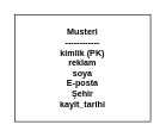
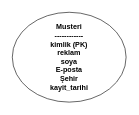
- <mxCell id="2" value="&lt;div style=&quot;&quot;&gt;&lt;b&gt;Musteri&lt;/b&gt;&lt;/div&gt;&lt;div&gt;&lt;b&gt;------------&lt;/b&gt;&lt;/div&gt;&lt;div&gt;&lt;b&gt;kimlik (PK)&lt;/b&gt;&lt;/div&gt;&lt;div&gt;&lt;b&gt;reklam&lt;/b&gt;&lt;/div&gt;&lt;div&gt;&lt;b&gt;soya&lt;/b&gt;&lt;/div&gt;&lt;div&gt;&lt;b&gt;E-posta&lt;/b&gt;&lt;/div&gt;&lt;div&gt;&lt;b style=&quot;background-color: transparent; color: light-dark(rgb(0, 0, 0), rgb(255, 255, 255));&quot;&gt;Şehir&lt;/b&gt;&lt;/div&gt;&lt;div&gt;&lt;b&gt;kayit_tarihi&lt;/b&gt;&lt;/div&gt;" style="rounded=0;whiteSpace=wrap;html=1;align=center;" vertex="1" parent="1"><mxGeometry x="20" y="20" width="190" height="150" as="geometry" /></mxCell>
+ <mxCell id="2" value="&lt;div style=&quot;&quot;&gt;&lt;b&gt;Musteri&lt;/b&gt;&lt;/div&gt;&lt;div&gt;&lt;b&gt;------------&lt;/b&gt;&lt;/div&gt;&lt;div&gt;&lt;b&gt;kimlik (PK)&lt;/b&gt;&lt;/div&gt;&lt;div&gt;&lt;b&gt;reklam&lt;/b&gt;&lt;/div&gt;&lt;div&gt;&lt;b&gt;soya&lt;/b&gt;&lt;/div&gt;&lt;div&gt;&lt;b&gt;E-posta&lt;/b&gt;&lt;/div&gt;&lt;div&gt;&lt;b style=&quot;background-color: transparent; color: light-dark(rgb(0, 0, 0), rgb(255, 255, 255));&quot;&gt;Şehir&lt;/b&gt;&lt;/div&gt;&lt;div&gt;&lt;b&gt;kayit_tarihi&lt;/b&gt;&lt;/div&gt;" style="ellipse;whiteSpace=wrap;html=1;align=center;" vertex="1" parent="1"><mxGeometry x="20" y="20" width="190" height="150" as="geometry" /></mxCell>
